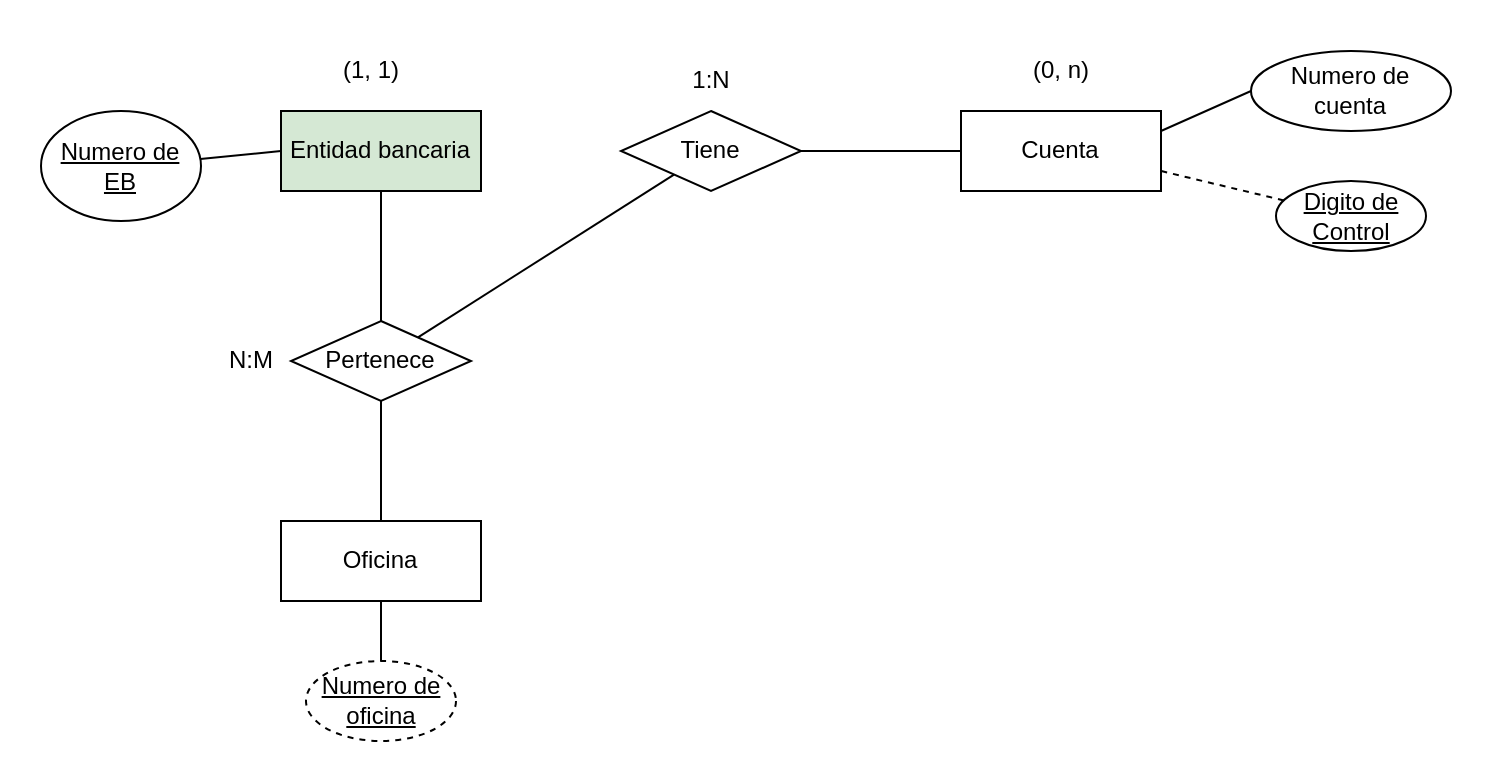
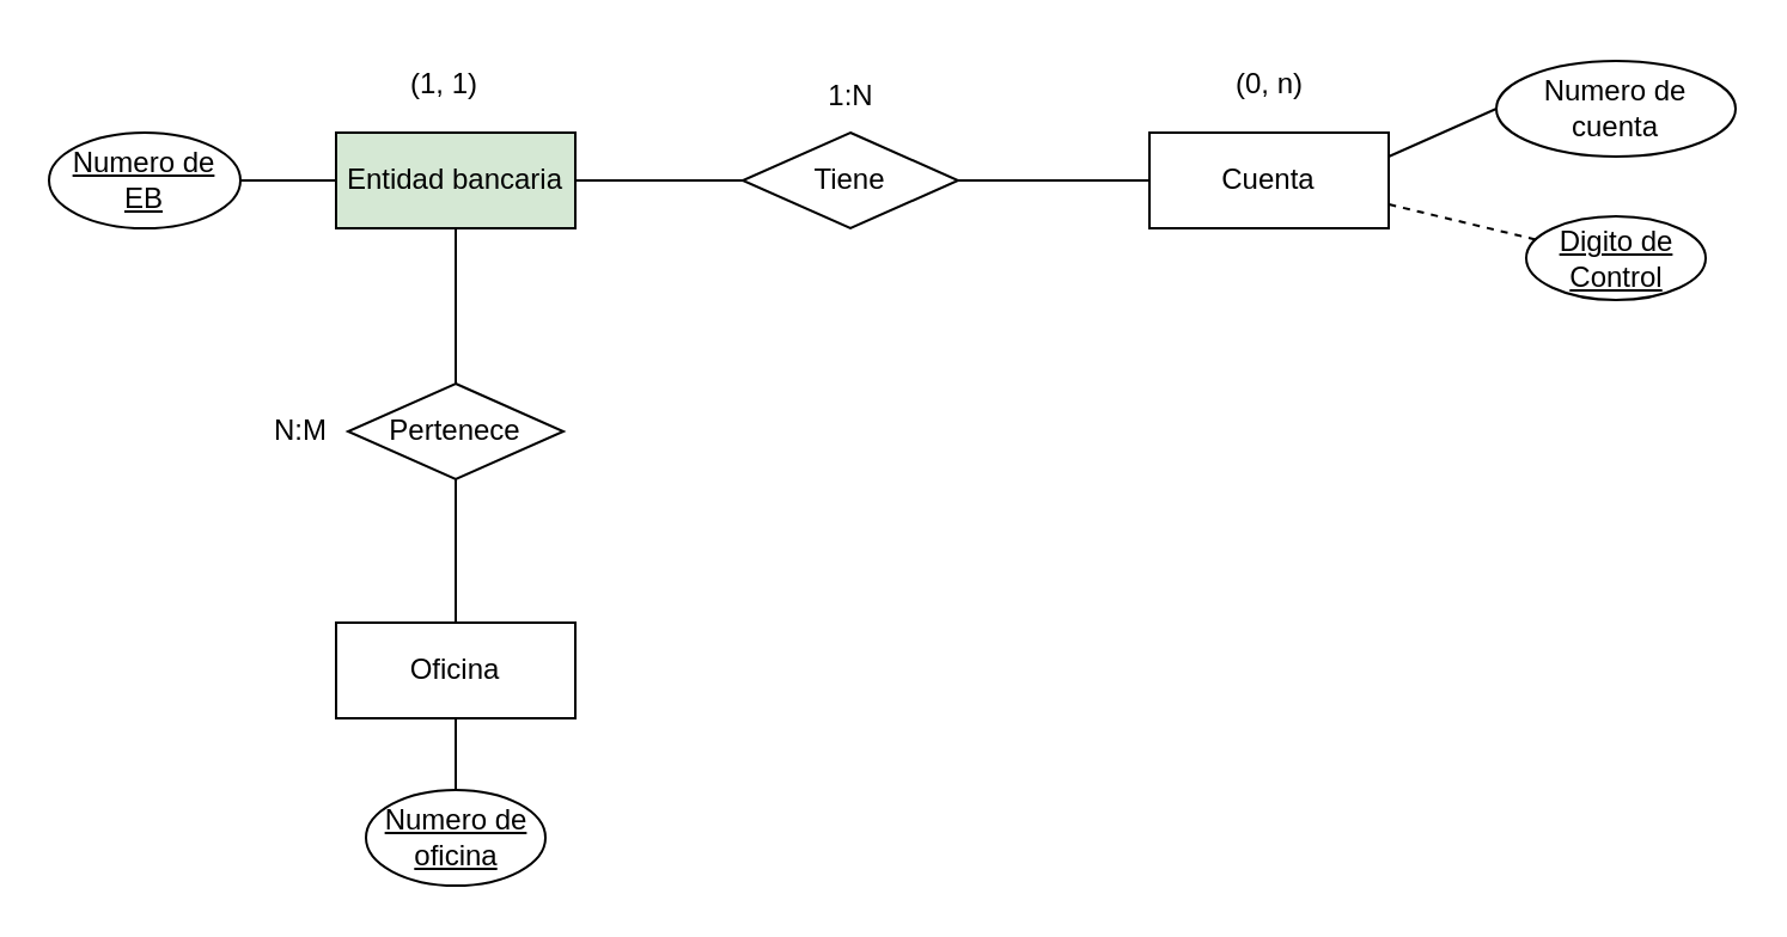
- <mxCell id="20" value="Numero de&lt;br&gt;EB" style="ellipse;whiteSpace=wrap;html=1;align=center;fontStyle=4;" vertex="1" parent="1"><mxGeometry x="20" y="55" width="80" height="55" as="geometry" /></mxCell>
+ <mxCell id="20" value="Numero de&lt;br&gt;EB" style="ellipse;whiteSpace=wrap;html=1;align=center;fontStyle=4;" vertex="1" parent="1"><mxGeometry x="20" y="55" width="80" height="40" as="geometry" /></mxCell>
- <mxCell id="12" style="edgeStyle=none;rounded=0;orthogonalLoop=1;jettySize=auto;html=1;startArrow=none;startFill=0;endArrow=none;endFill=0;" edge="1" parent="1" source="13" target="6"><mxGeometry relative="1" as="geometry" /></mxCell>
+ <mxCell id="12" style="edgeStyle=none;rounded=0;orthogonalLoop=1;jettySize=auto;html=1;entryX=1;entryY=0.5;entryDx=0;entryDy=0;startArrow=none;startFill=0;endArrow=none;endFill=0;" edge="1" parent="1" source="13" target="9"><mxGeometry relative="1" as="geometry" /></mxCell>
- <mxCell id="7" value="Numero de&lt;br&gt;oficina" style="ellipse;whiteSpace=wrap;html=1;align=center;fontStyle=4;dashed=1;" parent="1" vertex="1"><mxGeometry x="152.5" y="330" width="75" height="40" as="geometry" /></mxCell>
+ <mxCell id="7" value="Numero de&lt;br&gt;oficina" style="ellipse;whiteSpace=wrap;html=1;align=center;fontStyle=4;" parent="1" vertex="1"><mxGeometry x="152.5" y="330" width="75" height="40" as="geometry" /></mxCell>
